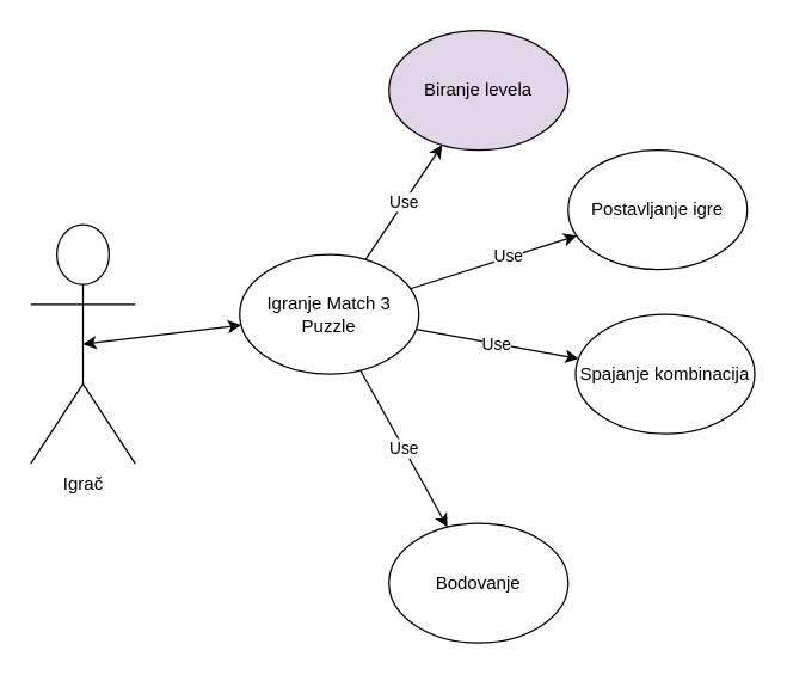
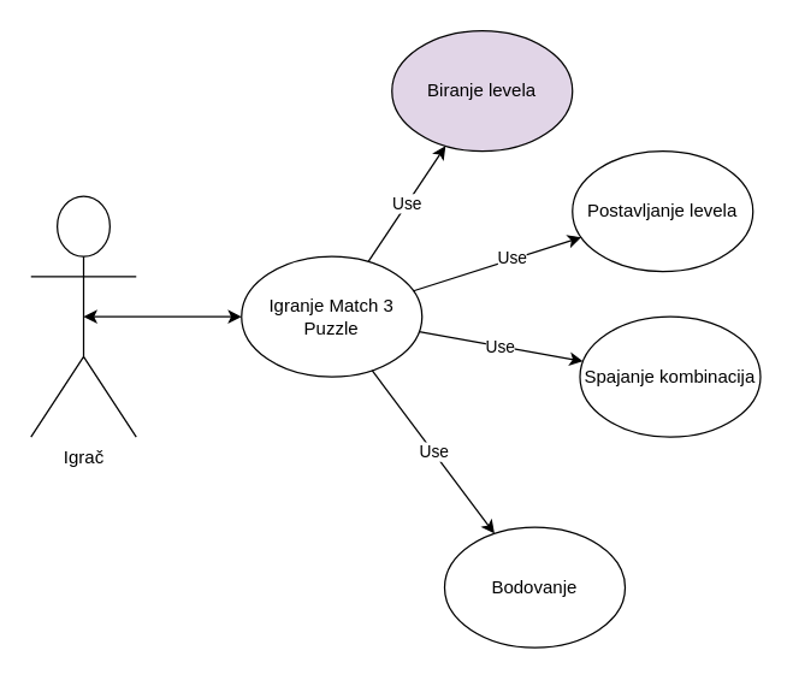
- <mxCell id="6" value="Postavljanje igre" style="ellipse;whiteSpace=wrap;html=1;" parent="1" vertex="1"><mxGeometry x="380" y="100" width="120" height="80" as="geometry" /></mxCell>
+ <mxCell id="6" value="Postavljanje levela" style="ellipse;whiteSpace=wrap;html=1;" parent="1" vertex="1"><mxGeometry x="380" y="100" width="120" height="80" as="geometry" /></mxCell>
- <mxCell id="2" value="Igrač" style="shape=umlActor;verticalLabelPosition=bottom;verticalAlign=top;html=1;outlineConnect=0;" parent="1" vertex="1"><mxGeometry x="20" y="150" width="70" height="160" as="geometry" /></mxCell>
+ <mxCell id="2" value="Igrač" style="shape=umlActor;verticalLabelPosition=bottom;verticalAlign=top;html=1;outlineConnect=0;" parent="1" vertex="1"><mxGeometry x="20" y="130" width="70" height="160" as="geometry" /></mxCell>
- <mxCell id="4" value="Bodovanje" style="ellipse;whiteSpace=wrap;html=1;" parent="1" vertex="1"><mxGeometry x="260" y="350" width="120" height="80" as="geometry" /></mxCell>
+ <mxCell id="4" value="Bodovanje" style="ellipse;whiteSpace=wrap;html=1;" parent="1" vertex="1"><mxGeometry x="295" y="350" width="120" height="80" as="geometry" /></mxCell>
